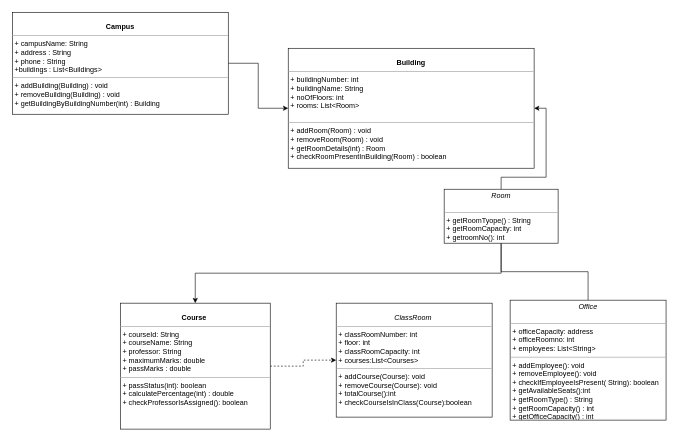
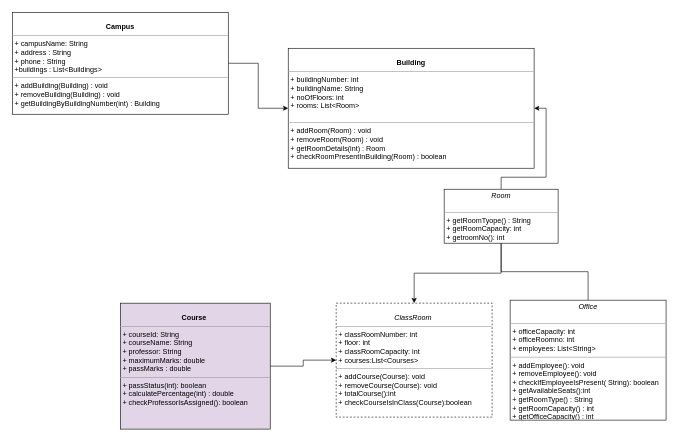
- <mxCell id="2" style="edgeStyle=orthogonalEdgeStyle;rounded=0;orthogonalLoop=1;jettySize=auto;html=1;exitX=0.5;exitY=1;exitDx=0;exitDy=0;" parent="1" source="5" target="12" edge="1"><mxGeometry relative="1" as="geometry" /></mxCell>
+ <mxCell id="2" style="edgeStyle=orthogonalEdgeStyle;rounded=0;orthogonalLoop=1;jettySize=auto;html=1;exitX=0.5;exitY=1;exitDx=0;exitDy=0;" parent="1" source="5" target="6" edge="1"><mxGeometry relative="1" as="geometry" /></mxCell>
- <mxCell id="7" value="&lt;p style=&quot;margin:0px;margin-top:4px;text-align:center;&quot;&gt;&lt;i&gt;Office&lt;/i&gt;&lt;br&gt;&lt;br&gt;&lt;/p&gt;&lt;hr size=&quot;1&quot;&gt;&lt;p style=&quot;margin:0px;margin-left:4px;&quot;&gt;+ officeCapacity: address&lt;br&gt;+ officeRoomno: int&lt;/p&gt;&lt;p style=&quot;margin:0px;margin-left:4px;&quot;&gt;+ employees: List&amp;lt;String&amp;gt;&lt;/p&gt;&lt;hr size=&quot;1&quot;&gt;&lt;p style=&quot;margin:0px;margin-left:4px;&quot;&gt;+ addEmployee(): void&lt;/p&gt;&lt;p style=&quot;margin:0px;margin-left:4px;&quot;&gt;+ removeEmployee(): void&lt;br&gt;+ checkIfEmployeeIsPresent( String): boolean&lt;/p&gt;&lt;p style=&quot;margin:0px;margin-left:4px;&quot;&gt;+ getAvailableSeats():int&lt;/p&gt;&lt;p style=&quot;margin:0px;margin-left:4px;&quot;&gt;+ getRoomType() : String&lt;/p&gt;&lt;p style=&quot;margin:0px;margin-left:4px;&quot;&gt;+ getRoomCapacity() : int&lt;/p&gt;&lt;p style=&quot;margin:0px;margin-left:4px;&quot;&gt;+ getOfficeCapacity() : int&lt;/p&gt;" style="verticalAlign=top;align=left;overflow=fill;fontSize=12;fontFamily=Helvetica;html=1;" parent="1" vertex="1"><mxGeometry x="850" y="500" width="260" height="200" as="geometry" /></mxCell>
+ <mxCell id="7" value="&lt;p style=&quot;margin:0px;margin-top:4px;text-align:center;&quot;&gt;&lt;i&gt;Office&lt;/i&gt;&lt;br&gt;&lt;br&gt;&lt;/p&gt;&lt;hr size=&quot;1&quot;&gt;&lt;p style=&quot;margin:0px;margin-left:4px;&quot;&gt;+ officeCapacity: int&lt;br&gt;+ officeRoomno: int&lt;/p&gt;&lt;p style=&quot;margin:0px;margin-left:4px;&quot;&gt;+ employees: List&amp;lt;String&amp;gt;&lt;/p&gt;&lt;hr size=&quot;1&quot;&gt;&lt;p style=&quot;margin:0px;margin-left:4px;&quot;&gt;+ addEmployee(): void&lt;/p&gt;&lt;p style=&quot;margin:0px;margin-left:4px;&quot;&gt;+ removeEmployee(): void&lt;br&gt;+ checkIfEmployeeIsPresent( String): boolean&lt;/p&gt;&lt;p style=&quot;margin:0px;margin-left:4px;&quot;&gt;+ getAvailableSeats():int&lt;/p&gt;&lt;p style=&quot;margin:0px;margin-left:4px;&quot;&gt;+ getRoomType() : String&lt;/p&gt;&lt;p style=&quot;margin:0px;margin-left:4px;&quot;&gt;+ getRoomCapacity() : int&lt;/p&gt;&lt;p style=&quot;margin:0px;margin-left:4px;&quot;&gt;+ getOfficeCapacity() : int&lt;/p&gt;" style="verticalAlign=top;align=left;overflow=fill;fontSize=12;fontFamily=Helvetica;html=1;" parent="1" vertex="1"><mxGeometry x="850" y="500" width="260" height="200" as="geometry" /></mxCell>
- <mxCell id="6" value="&lt;p style=&quot;margin:0px;margin-top:4px;text-align:center;&quot;&gt;&lt;br&gt;&lt;i&gt;ClassRoom&amp;nbsp;&lt;/i&gt;&lt;br&gt;&lt;/p&gt;&lt;hr size=&quot;1&quot;&gt;&lt;p style=&quot;margin:0px;margin-left:4px;&quot;&gt;+ classRoomNumber: int&lt;br&gt;+ floor: int&lt;/p&gt;&lt;p style=&quot;margin:0px;margin-left:4px;&quot;&gt;+ classRoomCapacity: int&lt;/p&gt;&lt;p style=&quot;margin:0px;margin-left:4px;&quot;&gt;+ courses:List&amp;lt;Courses&amp;gt;&lt;/p&gt;&lt;hr size=&quot;1&quot;&gt;&lt;p style=&quot;margin:0px;margin-left:4px;&quot;&gt;+ addCourse(Course): void&lt;br&gt;+ removeCourse(Course): void&lt;/p&gt;&lt;p style=&quot;margin:0px;margin-left:4px;&quot;&gt;+&amp;nbsp;totalCourse():int&lt;/p&gt;&lt;p style=&quot;margin:0px;margin-left:4px;&quot;&gt;+ checkCourseIsInClass(Course):boolean&lt;/p&gt;" style="verticalAlign=top;align=left;overflow=fill;fontSize=12;fontFamily=Helvetica;html=1;" parent="1" vertex="1"><mxGeometry x="560" y="505" width="260" height="190" as="geometry" /></mxCell>
+ <mxCell id="6" value="&lt;p style=&quot;margin:0px;margin-top:4px;text-align:center;&quot;&gt;&lt;br&gt;&lt;i&gt;ClassRoom&amp;nbsp;&lt;/i&gt;&lt;br&gt;&lt;/p&gt;&lt;hr size=&quot;1&quot;&gt;&lt;p style=&quot;margin:0px;margin-left:4px;&quot;&gt;+ classRoomNumber: int&lt;br&gt;+ floor: int&lt;/p&gt;&lt;p style=&quot;margin:0px;margin-left:4px;&quot;&gt;+ classRoomCapacity: int&lt;/p&gt;&lt;p style=&quot;margin:0px;margin-left:4px;&quot;&gt;+ courses:List&amp;lt;Courses&amp;gt;&lt;/p&gt;&lt;hr size=&quot;1&quot;&gt;&lt;p style=&quot;margin:0px;margin-left:4px;&quot;&gt;+ addCourse(Course): void&lt;br&gt;+ removeCourse(Course): void&lt;/p&gt;&lt;p style=&quot;margin:0px;margin-left:4px;&quot;&gt;+&amp;nbsp;totalCourse():int&lt;/p&gt;&lt;p style=&quot;margin:0px;margin-left:4px;&quot;&gt;+ checkCourseIsInClass(Course):boolean&lt;/p&gt;" style="verticalAlign=top;align=left;overflow=fill;fontSize=12;fontFamily=Helvetica;html=1;dashed=1;" parent="1" vertex="1"><mxGeometry x="560" y="505" width="260" height="190" as="geometry" /></mxCell>
- <mxCell id="11" style="edgeStyle=orthogonalEdgeStyle;rounded=0;orthogonalLoop=1;jettySize=auto;html=1;dashed=1;" edge="1" parent="1" source="12" target="6"><mxGeometry relative="1" as="geometry" /></mxCell>
+ <mxCell id="11" style="edgeStyle=orthogonalEdgeStyle;rounded=0;orthogonalLoop=1;jettySize=auto;html=1;" edge="1" parent="1" source="12" target="6"><mxGeometry relative="1" as="geometry" /></mxCell>
- <mxCell id="12" value="&lt;p style=&quot;margin:0px;margin-top:4px;text-align:center;&quot;&gt;&lt;br&gt;&lt;b&gt;Course&amp;nbsp;&lt;/b&gt;&lt;/p&gt;&lt;hr size=&quot;1&quot;&gt;&lt;p style=&quot;margin:0px;margin-left:4px;&quot;&gt;+ courseId: String&lt;br&gt;+ courseName: String&lt;/p&gt;&lt;p style=&quot;margin:0px;margin-left:4px;&quot;&gt;+ professor: String&lt;br&gt;&lt;/p&gt;&lt;p style=&quot;margin:0px;margin-left:4px;&quot;&gt;+ maximumMarks: double&lt;/p&gt;&lt;p style=&quot;margin:0px;margin-left:4px;&quot;&gt;+ passMarks : double&lt;/p&gt;&lt;hr size=&quot;1&quot;&gt;&lt;p style=&quot;margin:0px;margin-left:4px;&quot;&gt;+ passStatus(int): boolean&lt;br&gt;+ calculatePercentage(int) : double&lt;/p&gt;&lt;p style=&quot;margin:0px;margin-left:4px;&quot;&gt;+ checkProfessorIsAssigned(): boolean&lt;/p&gt;&lt;p style=&quot;margin:0px;margin-left:4px;&quot;&gt;&lt;br&gt;&lt;/p&gt;" style="verticalAlign=top;align=left;overflow=fill;fontSize=12;fontFamily=Helvetica;html=1;" parent="1" vertex="1"><mxGeometry x="200" y="505" width="250" height="210" as="geometry" /></mxCell>
+ <mxCell id="12" value="&lt;p style=&quot;margin:0px;margin-top:4px;text-align:center;&quot;&gt;&lt;br&gt;&lt;b&gt;Course&amp;nbsp;&lt;/b&gt;&lt;/p&gt;&lt;hr size=&quot;1&quot;&gt;&lt;p style=&quot;margin:0px;margin-left:4px;&quot;&gt;+ courseId: String&lt;br&gt;+ courseName: String&lt;/p&gt;&lt;p style=&quot;margin:0px;margin-left:4px;&quot;&gt;+ professor: String&lt;br&gt;&lt;/p&gt;&lt;p style=&quot;margin:0px;margin-left:4px;&quot;&gt;+ maximumMarks: double&lt;/p&gt;&lt;p style=&quot;margin:0px;margin-left:4px;&quot;&gt;+ passMarks : double&lt;/p&gt;&lt;hr size=&quot;1&quot;&gt;&lt;p style=&quot;margin:0px;margin-left:4px;&quot;&gt;+ passStatus(int): boolean&lt;br&gt;+ calculatePercentage(int) : double&lt;/p&gt;&lt;p style=&quot;margin:0px;margin-left:4px;&quot;&gt;+ checkProfessorIsAssigned(): boolean&lt;/p&gt;&lt;p style=&quot;margin:0px;margin-left:4px;&quot;&gt;&lt;br&gt;&lt;/p&gt;" style="verticalAlign=top;align=left;overflow=fill;fontSize=12;fontFamily=Helvetica;html=1;fillColor=#e1d5e7;" parent="1" vertex="1"><mxGeometry x="200" y="505" width="250" height="210" as="geometry" /></mxCell>
